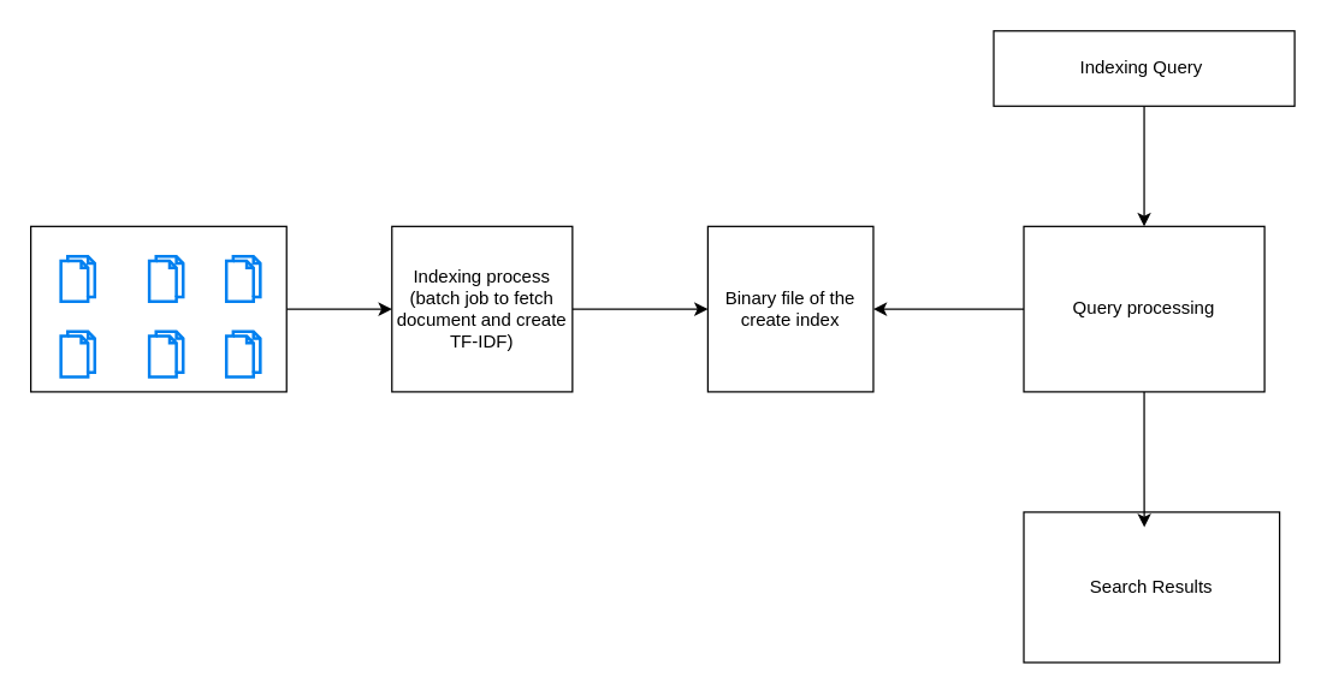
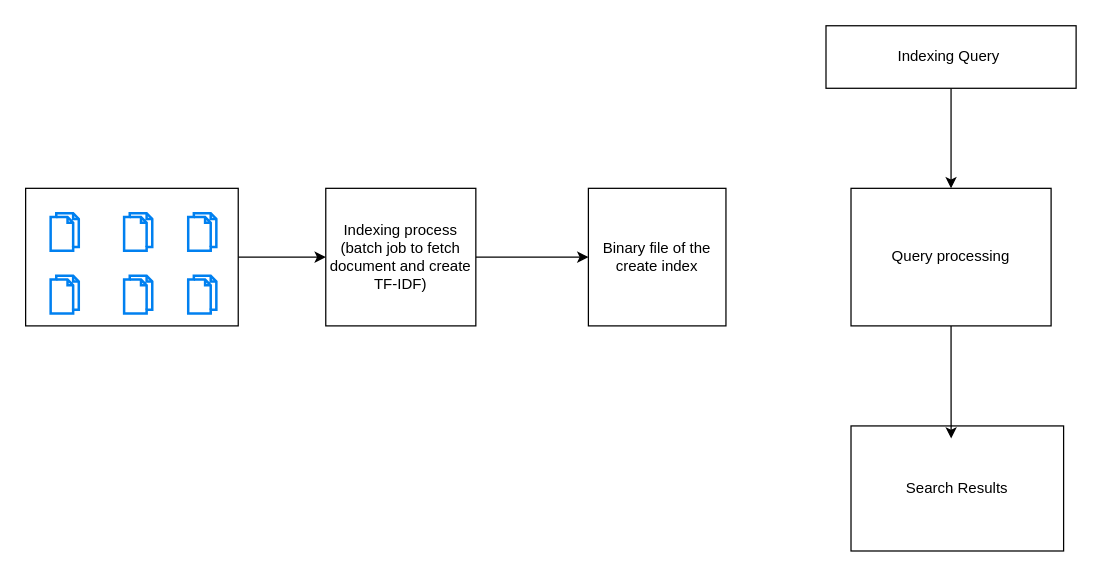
- <mxCell id="13" style="edgeStyle=orthogonalEdgeStyle;rounded=0;orthogonalLoop=1;jettySize=auto;html=1;entryX=1;entryY=0.5;entryDx=0;entryDy=0;" edge="1" parent="1" source="14" target="12"><mxGeometry relative="1" as="geometry" /></mxCell>
